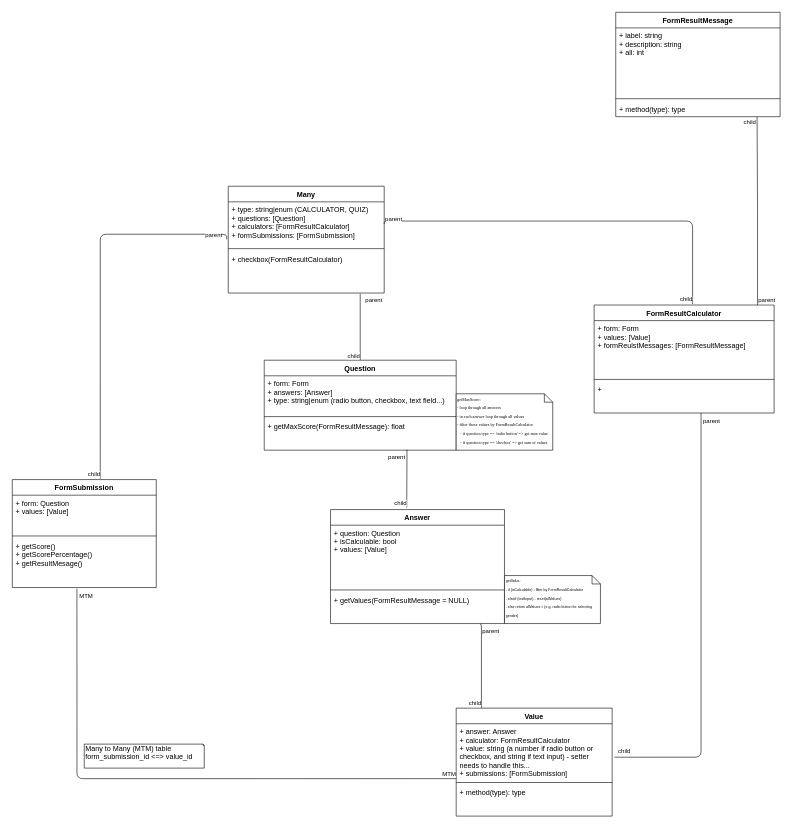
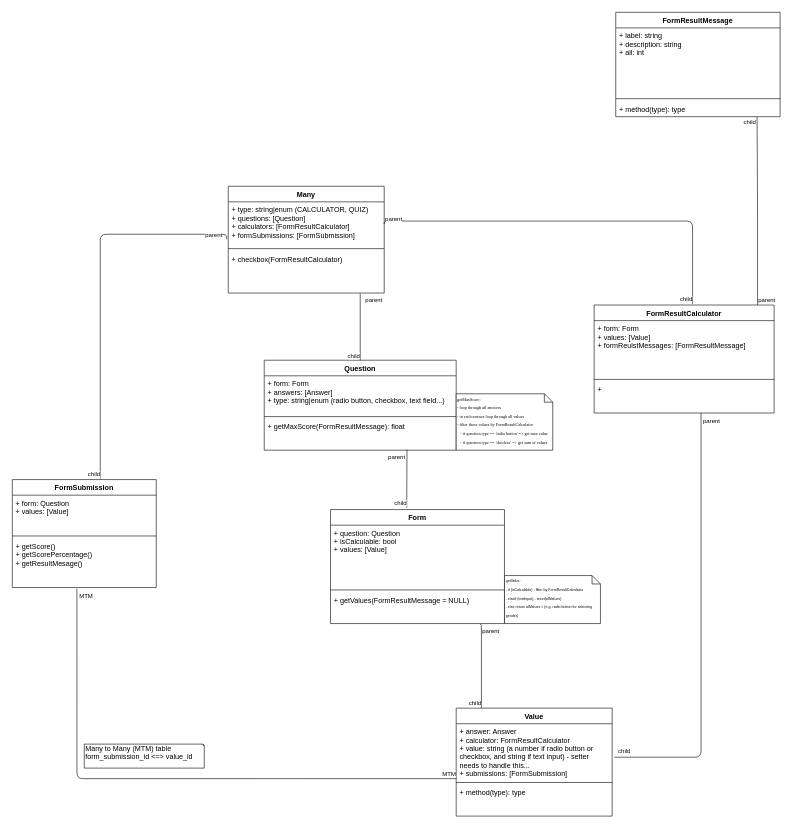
- <mxCell id="10" value="Answer" style="swimlane;fontStyle=1;align=center;verticalAlign=top;childLayout=stackLayout;horizontal=1;startSize=26;horizontalStack=0;resizeParent=1;resizeParentMax=0;resizeLast=0;collapsible=1;marginBottom=0;" parent="1" vertex="1"><mxGeometry x="550.5" y="849" width="290" height="190" as="geometry" /></mxCell>
+ <mxCell id="10" value="Form" style="swimlane;fontStyle=1;align=center;verticalAlign=top;childLayout=stackLayout;horizontal=1;startSize=26;horizontalStack=0;resizeParent=1;resizeParentMax=0;resizeLast=0;collapsible=1;marginBottom=0;" parent="1" vertex="1"><mxGeometry x="550.5" y="849" width="290" height="190" as="geometry" /></mxCell>
